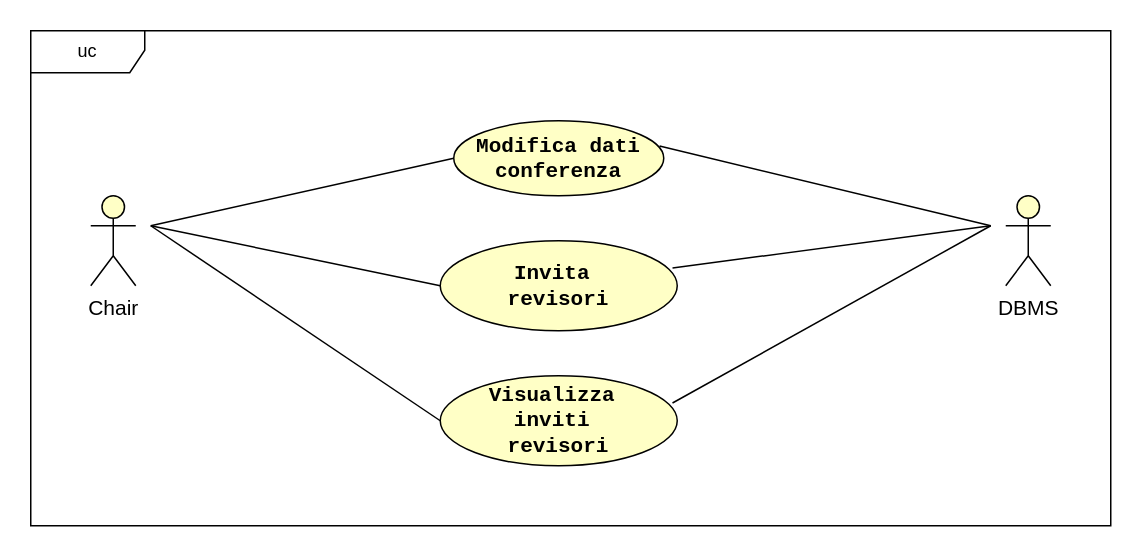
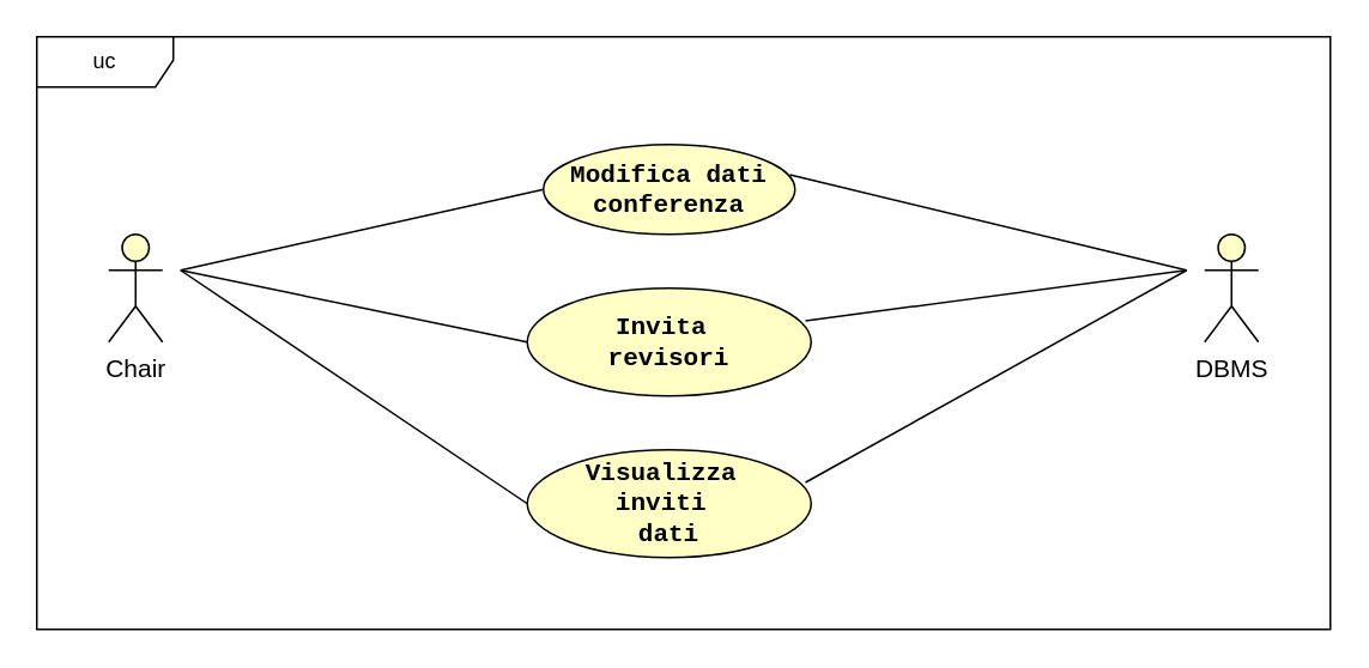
- <mxCell id="11" value="&lt;font style=&quot;color: light-dark(rgb(0, 0, 0), rgb(0, 0, 0));&quot; face=&quot;Courier New&quot;&gt;&lt;span style=&quot;caret-color: rgb(0, 0, 0); font-size: 14px;&quot;&gt;&lt;b style=&quot;&quot;&gt;Visualizza&amp;nbsp;&lt;/b&gt;&lt;/span&gt;&lt;/font&gt;&lt;div&gt;&lt;font style=&quot;color: light-dark(rgb(0, 0, 0), rgb(0, 0, 0));&quot; face=&quot;Courier New&quot;&gt;&lt;span style=&quot;caret-color: rgb(0, 0, 0); font-size: 14px;&quot;&gt;&lt;b style=&quot;&quot;&gt;inviti&amp;nbsp;&lt;/b&gt;&lt;/span&gt;&lt;/font&gt;&lt;/div&gt;&lt;div&gt;&lt;font style=&quot;color: light-dark(rgb(0, 0, 0), rgb(0, 0, 0));&quot; face=&quot;Courier New&quot;&gt;&lt;span style=&quot;caret-color: rgb(0, 0, 0); font-size: 14px;&quot;&gt;&lt;b style=&quot;&quot;&gt;revisori&lt;/b&gt;&lt;/span&gt;&lt;/font&gt;&lt;/div&gt;" style="ellipse;whiteSpace=wrap;html=1;fillColor=light-dark(#FFFFC6,#FDF89C);strokeColor=light-dark(#000000,#000000);gradientColor=none;" vertex="1" parent="1"><mxGeometry x="293" y="250" width="158" height="60" as="geometry" /></mxCell>
+ <mxCell id="11" value="&lt;font style=&quot;color: light-dark(rgb(0, 0, 0), rgb(0, 0, 0));&quot; face=&quot;Courier New&quot;&gt;&lt;span style=&quot;caret-color: rgb(0, 0, 0); font-size: 14px;&quot;&gt;&lt;b style=&quot;&quot;&gt;Visualizza&amp;nbsp;&lt;/b&gt;&lt;/span&gt;&lt;/font&gt;&lt;div&gt;&lt;font style=&quot;color: light-dark(rgb(0, 0, 0), rgb(0, 0, 0));&quot; face=&quot;Courier New&quot;&gt;&lt;span style=&quot;caret-color: rgb(0, 0, 0); font-size: 14px;&quot;&gt;&lt;b style=&quot;&quot;&gt;inviti&amp;nbsp;&lt;/b&gt;&lt;/span&gt;&lt;/font&gt;&lt;/div&gt;&lt;div&gt;&lt;font style=&quot;color: light-dark(rgb(0, 0, 0), rgb(0, 0, 0));&quot; face=&quot;Courier New&quot;&gt;&lt;span style=&quot;caret-color: rgb(0, 0, 0); font-size: 14px;&quot;&gt;&lt;b style=&quot;&quot;&gt;dati&lt;/b&gt;&lt;/span&gt;&lt;/font&gt;&lt;/div&gt;" style="ellipse;whiteSpace=wrap;html=1;fillColor=light-dark(#FFFFC6,#FDF89C);strokeColor=light-dark(#000000,#000000);gradientColor=none;" vertex="1" parent="1"><mxGeometry x="293" y="250" width="158" height="60" as="geometry" /></mxCell>
